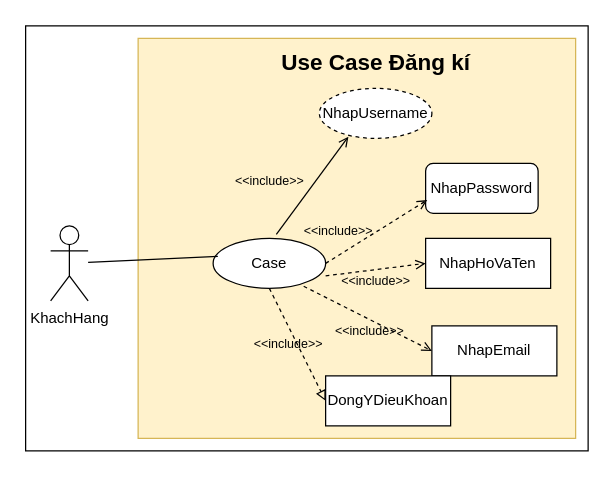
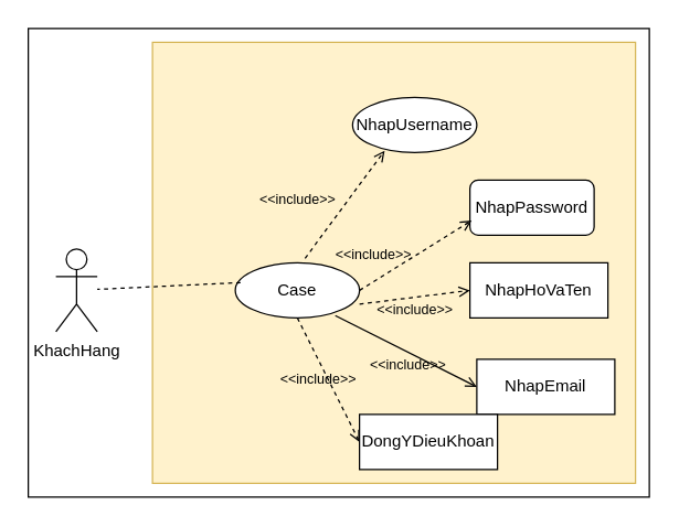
- <mxCell id="22" value="&lt;b&gt;&lt;font style=&quot;font-size: 18px;&quot;&gt;Use Case Đăng kí&lt;/font&gt;&lt;/b&gt;" style="text;html=1;align=center;verticalAlign=middle;resizable=0;points=[];autosize=1;strokeColor=none;fillColor=none;" vertex="1" parent="1"><mxGeometry x="215" y="30" width="170" height="40" as="geometry" /></mxCell>
- <mxCell id="6" value="NhapUsername" style="ellipse;whiteSpace=wrap;html=1;rounded=1;dashed=1;" parent="1" vertex="1"><mxGeometry x="255" y="70" width="90" height="40" as="geometry" /></mxCell>
+ <mxCell id="6" value="NhapUsername" style="ellipse;whiteSpace=wrap;html=1;rounded=1;" parent="1" vertex="1"><mxGeometry x="255" y="70" width="90" height="40" as="geometry" /></mxCell>
- <mxCell id="9" value="" style="endArrow=open;dashed=0;html=1;rounded=1;entryX=0.258;entryY=0.965;entryDx=0;entryDy=0;entryPerimeter=0;exitX=0.562;exitY=-0.081;exitDx=0;exitDy=0;exitPerimeter=0;endFill=0;" parent="1" source="5" target="6" edge="1"><mxGeometry width="50" height="50" relative="1" as="geometry"><mxPoint x="150" y="130" as="sourcePoint" /><mxPoint x="200" y="80" as="targetPoint" /></mxGeometry></mxCell>
+ <mxCell id="9" value="" style="endArrow=open;dashed=1;html=1;rounded=1;entryX=0.258;entryY=0.965;entryDx=0;entryDy=0;entryPerimeter=0;exitX=0.562;exitY=-0.081;exitDx=0;exitDy=0;exitPerimeter=0;endFill=0;" parent="1" source="5" target="6" edge="1"><mxGeometry width="50" height="50" relative="1" as="geometry"><mxPoint x="150" y="130" as="sourcePoint" /><mxPoint x="200" y="80" as="targetPoint" /></mxGeometry></mxCell>
- <mxCell id="15" value="" style="endArrow=none;html=1;rounded=0;exitX=0.042;exitY=0.359;exitDx=0;exitDy=0;exitPerimeter=0;" parent="1" source="5" target="4" edge="1"><mxGeometry width="50" height="50" relative="1" as="geometry"><mxPoint x="130" y="140" as="sourcePoint" /><mxPoint x="100" y="130.27" as="targetPoint" /></mxGeometry></mxCell>
+ <mxCell id="15" value="" style="endArrow=none;html=1;rounded=0;exitX=0.042;exitY=0.359;exitDx=0;exitDy=0;exitPerimeter=0;dashed=1;" parent="1" source="5" target="4" edge="1"><mxGeometry width="50" height="50" relative="1" as="geometry"><mxPoint x="130" y="140" as="sourcePoint" /><mxPoint x="100" y="130.27" as="targetPoint" /></mxGeometry></mxCell>
- <mxCell id="17" value="" style="endArrow=open;dashed=1;html=1;rounded=1;entryX=0;entryY=0.5;entryDx=0;entryDy=0;endFill=0;exitX=0.805;exitY=0.958;exitDx=0;exitDy=0;exitPerimeter=0;" parent="1" source="5" target="16" edge="1"><mxGeometry width="50" height="50" relative="1" as="geometry"><mxPoint x="235" y="330" as="sourcePoint" /><mxPoint x="305" y="340" as="targetPoint" /></mxGeometry></mxCell>
+ <mxCell id="17" value="" style="endArrow=open;dashed=0;html=1;rounded=1;entryX=0;entryY=0.5;entryDx=0;entryDy=0;endFill=0;exitX=0.805;exitY=0.958;exitDx=0;exitDy=0;exitPerimeter=0;" parent="1" source="5" target="16" edge="1"><mxGeometry width="50" height="50" relative="1" as="geometry"><mxPoint x="235" y="330" as="sourcePoint" /><mxPoint x="305" y="340" as="targetPoint" /></mxGeometry></mxCell>
- <mxCell id="20" value="" style="endArrow=block;dashed=1;html=1;rounded=1;entryX=0;entryY=0.5;entryDx=0;entryDy=0;endFill=0;exitX=0.5;exitY=1;exitDx=0;exitDy=0;" parent="1" source="5" target="19" edge="1"><mxGeometry width="50" height="50" relative="1" as="geometry"><mxPoint x="145" y="310" as="sourcePoint" /><mxPoint x="215" y="320" as="targetPoint" /></mxGeometry></mxCell>
+ <mxCell id="20" value="" style="endArrow=open;dashed=1;html=1;rounded=1;entryX=0;entryY=0.5;entryDx=0;entryDy=0;endFill=0;exitX=0.5;exitY=1;exitDx=0;exitDy=0;" parent="1" source="5" target="19" edge="1"><mxGeometry width="50" height="50" relative="1" as="geometry"><mxPoint x="145" y="310" as="sourcePoint" /><mxPoint x="215" y="320" as="targetPoint" /></mxGeometry></mxCell>
